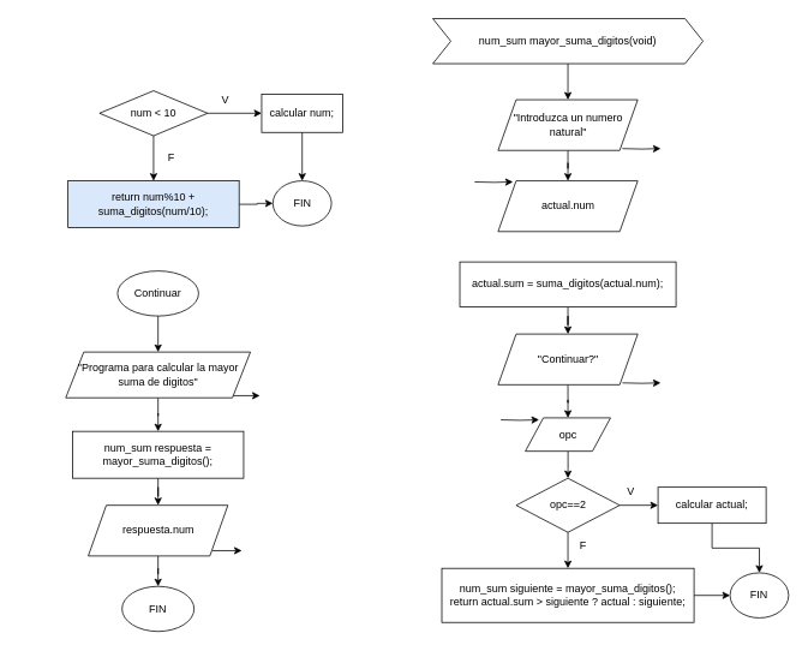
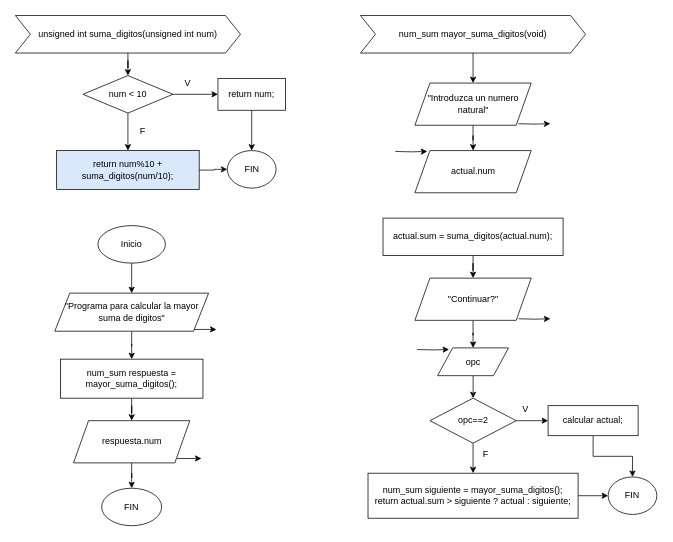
+ <mxCell id="3" value="unsigned int suma_digitos(unsigned int num)" style="shape=step;perimeter=stepPerimeter;whiteSpace=wrap;html=1;fixedSize=1;" vertex="1" parent="1"><mxGeometry x="20" y="20" width="300" height="50" as="geometry" /></mxCell>
+ <mxCell id="2" style="edgeStyle=orthogonalEdgeStyle;rounded=0;orthogonalLoop=1;jettySize=auto;html=1;" edge="1" parent="1" source="3" target="7"><mxGeometry relative="1" as="geometry" /></mxCell>
- <mxCell id="9" value="calcular num;" style="rounded=0;whiteSpace=wrap;html=1;" vertex="1" parent="1"><mxGeometry x="290" y="103.75" width="90" height="42.5" as="geometry" /></mxCell>
+ <mxCell id="9" value="return num;" style="rounded=0;whiteSpace=wrap;html=1;" vertex="1" parent="1"><mxGeometry x="290" y="103.75" width="90" height="42.5" as="geometry" /></mxCell>
- <mxCell id="40" value="Continuar" style="ellipse;whiteSpace=wrap;html=1;" vertex="1" parent="1"><mxGeometry x="130" y="300" width="90" height="50" as="geometry" /></mxCell>
+ <mxCell id="40" value="Inicio" style="ellipse;whiteSpace=wrap;html=1;" vertex="1" parent="1"><mxGeometry x="130" y="300" width="90" height="50" as="geometry" /></mxCell>
